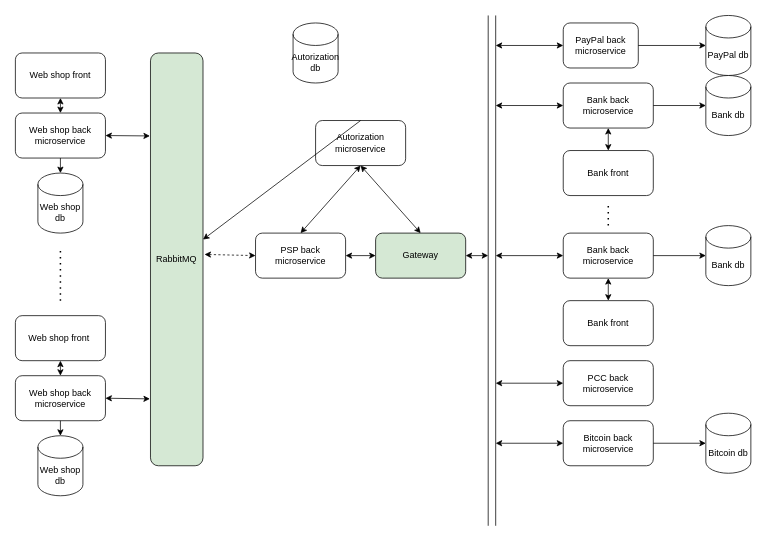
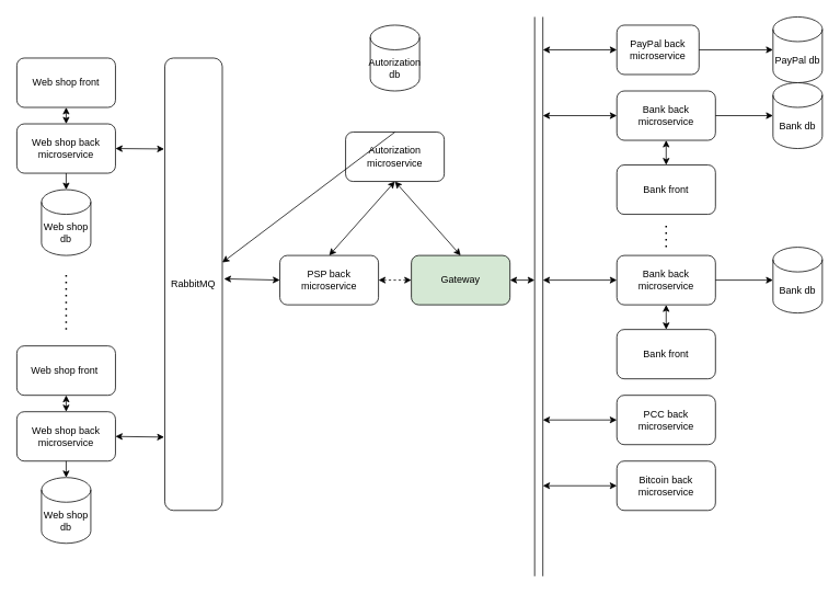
- <mxCell id="30" value="Autorization db" style="shape=cylinder3;whiteSpace=wrap;html=1;boundedLbl=1;backgroundOutline=1;size=15;" parent="1" vertex="1"><mxGeometry x="390" y="30" width="60" height="80" as="geometry" /></mxCell>
+ <mxCell id="30" value="Autorization db" style="shape=cylinder3;whiteSpace=wrap;html=1;boundedLbl=1;backgroundOutline=1;size=15;" parent="1" vertex="1"><mxGeometry x="450" y="30" width="60" height="80" as="geometry" /></mxCell>
- <mxCell id="17" value="" style="endArrow=classic;startArrow=classic;html=1;rounded=0;entryX=0;entryY=0.5;entryDx=0;entryDy=0;exitX=1.029;exitY=0.488;exitDx=0;exitDy=0;exitPerimeter=0;dashed=1;" parent="1" source="7" target="10" edge="1"><mxGeometry width="50" height="50" relative="1" as="geometry"><mxPoint x="280" y="340" as="sourcePoint" /><mxPoint x="410" y="400" as="targetPoint" /></mxGeometry></mxCell>
+ <mxCell id="17" value="" style="endArrow=classic;startArrow=classic;html=1;rounded=0;entryX=0;entryY=0.5;entryDx=0;entryDy=0;exitX=1.029;exitY=0.488;exitDx=0;exitDy=0;exitPerimeter=0;" parent="1" source="7" target="10" edge="1"><mxGeometry width="50" height="50" relative="1" as="geometry"><mxPoint x="280" y="340" as="sourcePoint" /><mxPoint x="410" y="400" as="targetPoint" /></mxGeometry></mxCell>
- <mxCell id="19" value="" style="endArrow=classic;startArrow=classic;html=1;rounded=0;exitX=1;exitY=0.5;exitDx=0;exitDy=0;entryX=0;entryY=0.5;entryDx=0;entryDy=0;" parent="1" source="10" target="18" edge="1"><mxGeometry width="50" height="50" relative="1" as="geometry"><mxPoint x="500" y="380" as="sourcePoint" /><mxPoint x="550" y="330" as="targetPoint" /></mxGeometry></mxCell>
+ <mxCell id="19" value="" style="endArrow=classic;startArrow=classic;html=1;rounded=0;exitX=1;exitY=0.5;exitDx=0;exitDy=0;entryX=0;entryY=0.5;entryDx=0;entryDy=0;dashed=1;" parent="1" source="10" target="18" edge="1"><mxGeometry width="50" height="50" relative="1" as="geometry"><mxPoint x="500" y="380" as="sourcePoint" /><mxPoint x="550" y="330" as="targetPoint" /></mxGeometry></mxCell>
- <mxCell id="7" value="RabbitMQ" style="rounded=1;whiteSpace=wrap;html=1;fillColor=#d5e8d4;" parent="1" vertex="1"><mxGeometry x="200" y="70" width="70" height="550" as="geometry" /></mxCell>
+ <mxCell id="7" value="RabbitMQ" style="rounded=1;whiteSpace=wrap;html=1;" parent="1" vertex="1"><mxGeometry x="200" y="70" width="70" height="550" as="geometry" /></mxCell>
- <mxCell id="35" value="" style="endArrow=classic;html=1;rounded=0;exitX=1;exitY=0.5;exitDx=0;exitDy=0;entryX=0;entryY=0.5;entryDx=0;entryDy=0;entryPerimeter=0;" parent="1" source="27" target="28" edge="1"><mxGeometry width="50" height="50" relative="1" as="geometry"><mxPoint x="680" y="610" as="sourcePoint" /><mxPoint x="730" y="560" as="targetPoint" /></mxGeometry></mxCell>
- <mxCell id="28" value="Bitcoin db" style="shape=cylinder3;whiteSpace=wrap;html=1;boundedLbl=1;backgroundOutline=1;size=15;" parent="1" vertex="1"><mxGeometry x="940" y="550" width="60" height="80" as="geometry" /></mxCell>
